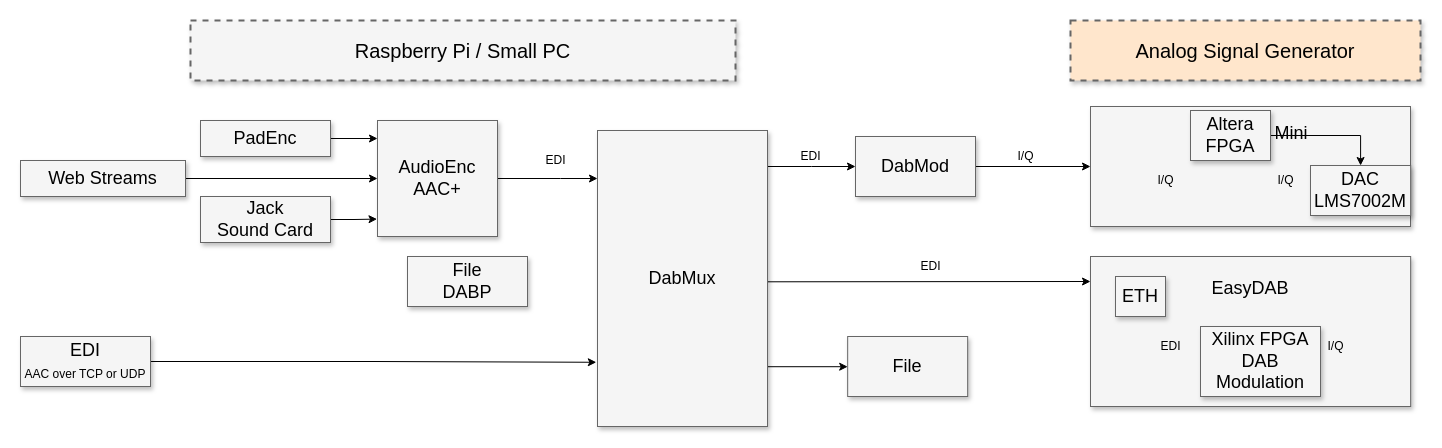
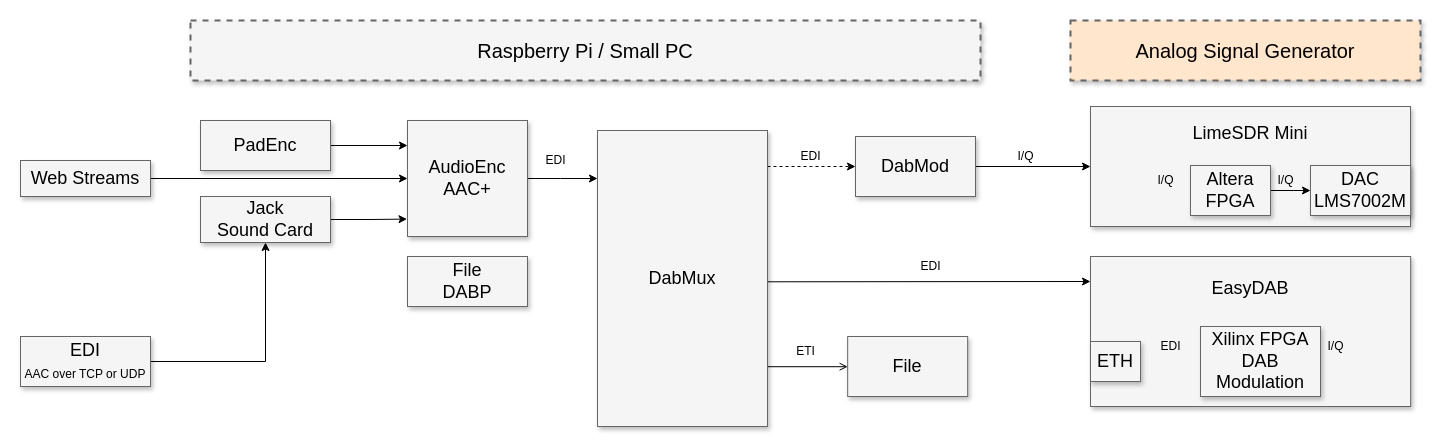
- <mxCell id="2" value="Raspberry Pi / Small PC" style="whiteSpace=wrap;html=1;shadow=1;fontSize=20;fillColor=#f5f5f5;strokeColor=#666666;strokeWidth=2;dashed=1;" parent="1" vertex="1"><mxGeometry x="190" y="20" width="545" height="60" as="geometry" /></mxCell>
+ <mxCell id="2" value="Raspberry Pi / Small PC" style="whiteSpace=wrap;html=1;shadow=1;fontSize=20;fillColor=#f5f5f5;strokeColor=#666666;strokeWidth=2;dashed=1;" parent="1" vertex="1"><mxGeometry x="190" y="20" width="790" height="60" as="geometry" /></mxCell>
- <mxCell id="31" value="Altera FPGA" style="whiteSpace=wrap;html=1;shadow=1;fontSize=18;fillColor=#f5f5f5;strokeColor=#666666;" vertex="1" parent="1"><mxGeometry x="1190" y="110" width="80" height="50" as="geometry" /></mxCell>
+ <mxCell id="31" value="Altera FPGA" style="whiteSpace=wrap;html=1;shadow=1;fontSize=18;fillColor=#f5f5f5;strokeColor=#666666;" vertex="1" parent="1"><mxGeometry x="1190" y="165" width="80" height="50" as="geometry" /></mxCell>
- <mxCell id="13" value="PadEnc" style="whiteSpace=wrap;html=1;shadow=1;fontSize=18;fillColor=#f5f5f5;strokeColor=#666666;" parent="1" vertex="1"><mxGeometry x="200" y="120" width="130" height="36" as="geometry" /></mxCell>
+ <mxCell id="13" value="PadEnc" style="whiteSpace=wrap;html=1;shadow=1;fontSize=18;fillColor=#f5f5f5;strokeColor=#666666;" parent="1" vertex="1"><mxGeometry x="200" y="120" width="130" height="50" as="geometry" /></mxCell>
- <mxCell id="3" style="edgeStyle=elbowEdgeStyle;rounded=0;html=1;startArrow=none;startFill=0;jettySize=auto;orthogonalLoop=1;fontSize=18;elbow=vertical;" parent="1" source="6" target="8" edge="1"><mxGeometry relative="1" as="geometry" /></mxCell>
+ <mxCell id="3" style="edgeStyle=elbowEdgeStyle;rounded=0;html=1;startArrow=none;startFill=0;jettySize=auto;orthogonalLoop=1;fontSize=18;elbow=vertical;dashed=1;" parent="1" source="6" target="8" edge="1"><mxGeometry relative="1" as="geometry" /></mxCell>
- <mxCell id="27" value="Web Streams" style="whiteSpace=wrap;html=1;shadow=1;fontSize=18;fillColor=#f5f5f5;strokeColor=#666666;" vertex="1" parent="1"><mxGeometry x="20" y="160" width="165" height="36" as="geometry" /></mxCell>
+ <mxCell id="27" value="Web Streams" style="whiteSpace=wrap;html=1;shadow=1;fontSize=18;fillColor=#f5f5f5;strokeColor=#666666;" vertex="1" parent="1"><mxGeometry x="20" y="160" width="130" height="36" as="geometry" /></mxCell>
- <mxCell id="11" value="AudioEnc&lt;br&gt;AAC+" style="whiteSpace=wrap;html=1;shadow=1;fontSize=18;fillColor=#f5f5f5;strokeColor=#666666;" parent="1" vertex="1"><mxGeometry x="377" y="120" width="120" height="116" as="geometry" /></mxCell>
+ <mxCell id="11" value="AudioEnc&lt;br&gt;AAC+" style="whiteSpace=wrap;html=1;shadow=1;fontSize=18;fillColor=#f5f5f5;strokeColor=#666666;" parent="1" vertex="1"><mxGeometry x="407" y="120" width="120" height="116" as="geometry" /></mxCell>
- <mxCell id="29" value="ETH" style="whiteSpace=wrap;html=1;shadow=1;fontSize=18;fillColor=#f5f5f5;strokeColor=#666666;" vertex="1" parent="1"><mxGeometry x="1115" y="276" width="50" height="40" as="geometry" /></mxCell>
+ <mxCell id="29" value="ETH" style="whiteSpace=wrap;html=1;shadow=1;fontSize=18;fillColor=#f5f5f5;strokeColor=#666666;" vertex="1" parent="1"><mxGeometry x="1090" y="341" width="50" height="40" as="geometry" /></mxCell>
+ <mxCell id="19" value="ETI" style="text;html=1;resizable=0;autosize=1;align=center;verticalAlign=middle;points=[];fillColor=none;strokeColor=none;rounded=0;" vertex="1" parent="1"><mxGeometry x="790" y="341" width="30" height="20" as="geometry" /></mxCell>
- <mxCell id="21" value="" style="edgeStyle=orthogonalEdgeStyle;rounded=0;orthogonalLoop=1;jettySize=auto;html=1;entryX=-0.007;entryY=0.783;entryDx=0;entryDy=0;entryPerimeter=0;" edge="1" parent="1" source="22" target="6"><mxGeometry relative="1" as="geometry" /></mxCell>
+ <mxCell id="21" value="" style="edgeStyle=orthogonalEdgeStyle;rounded=0;orthogonalLoop=1;jettySize=auto;html=1;" edge="1" parent="1" source="22" target="25"><mxGeometry relative="1" as="geometry" /></mxCell>
- <mxCell id="5" value="" style="edgeStyle=orthogonalEdgeStyle;rounded=0;orthogonalLoop=1;jettySize=auto;html=1;exitX=1.002;exitY=0.798;exitDx=0;exitDy=0;exitPerimeter=0;" edge="1" parent="1" source="6" target="18"><mxGeometry relative="1" as="geometry"><mxPoint x="767" y="319.352" as="sourcePoint" /><Array as="points"><mxPoint x="767" y="366" /><mxPoint x="767" y="366" /></Array></mxGeometry></mxCell>
+ <mxCell id="5" value="" style="edgeStyle=orthogonalEdgeStyle;rounded=0;orthogonalLoop=1;jettySize=auto;html=1;exitX=1.002;exitY=0.798;exitDx=0;exitDy=0;exitPerimeter=0;endArrow=open;" edge="1" parent="1" source="6" target="18"><mxGeometry relative="1" as="geometry"><mxPoint x="767" y="319.352" as="sourcePoint" /><Array as="points"><mxPoint x="767" y="366" /><mxPoint x="767" y="366" /></Array></mxGeometry></mxCell>
